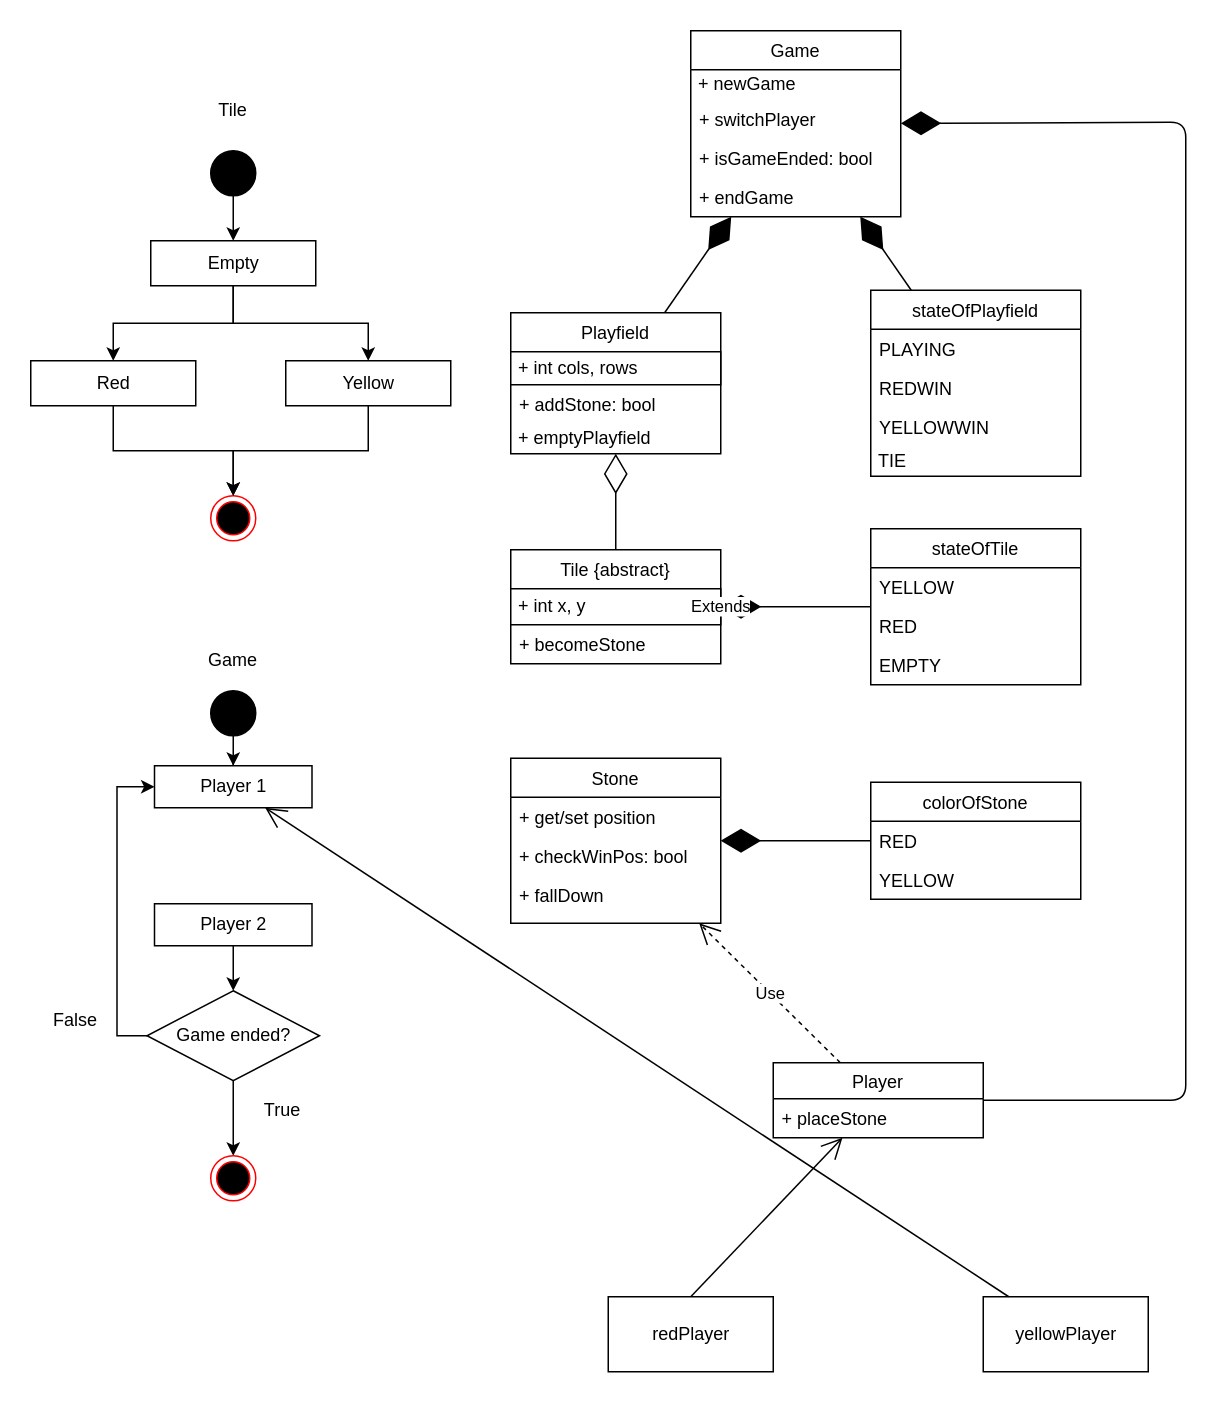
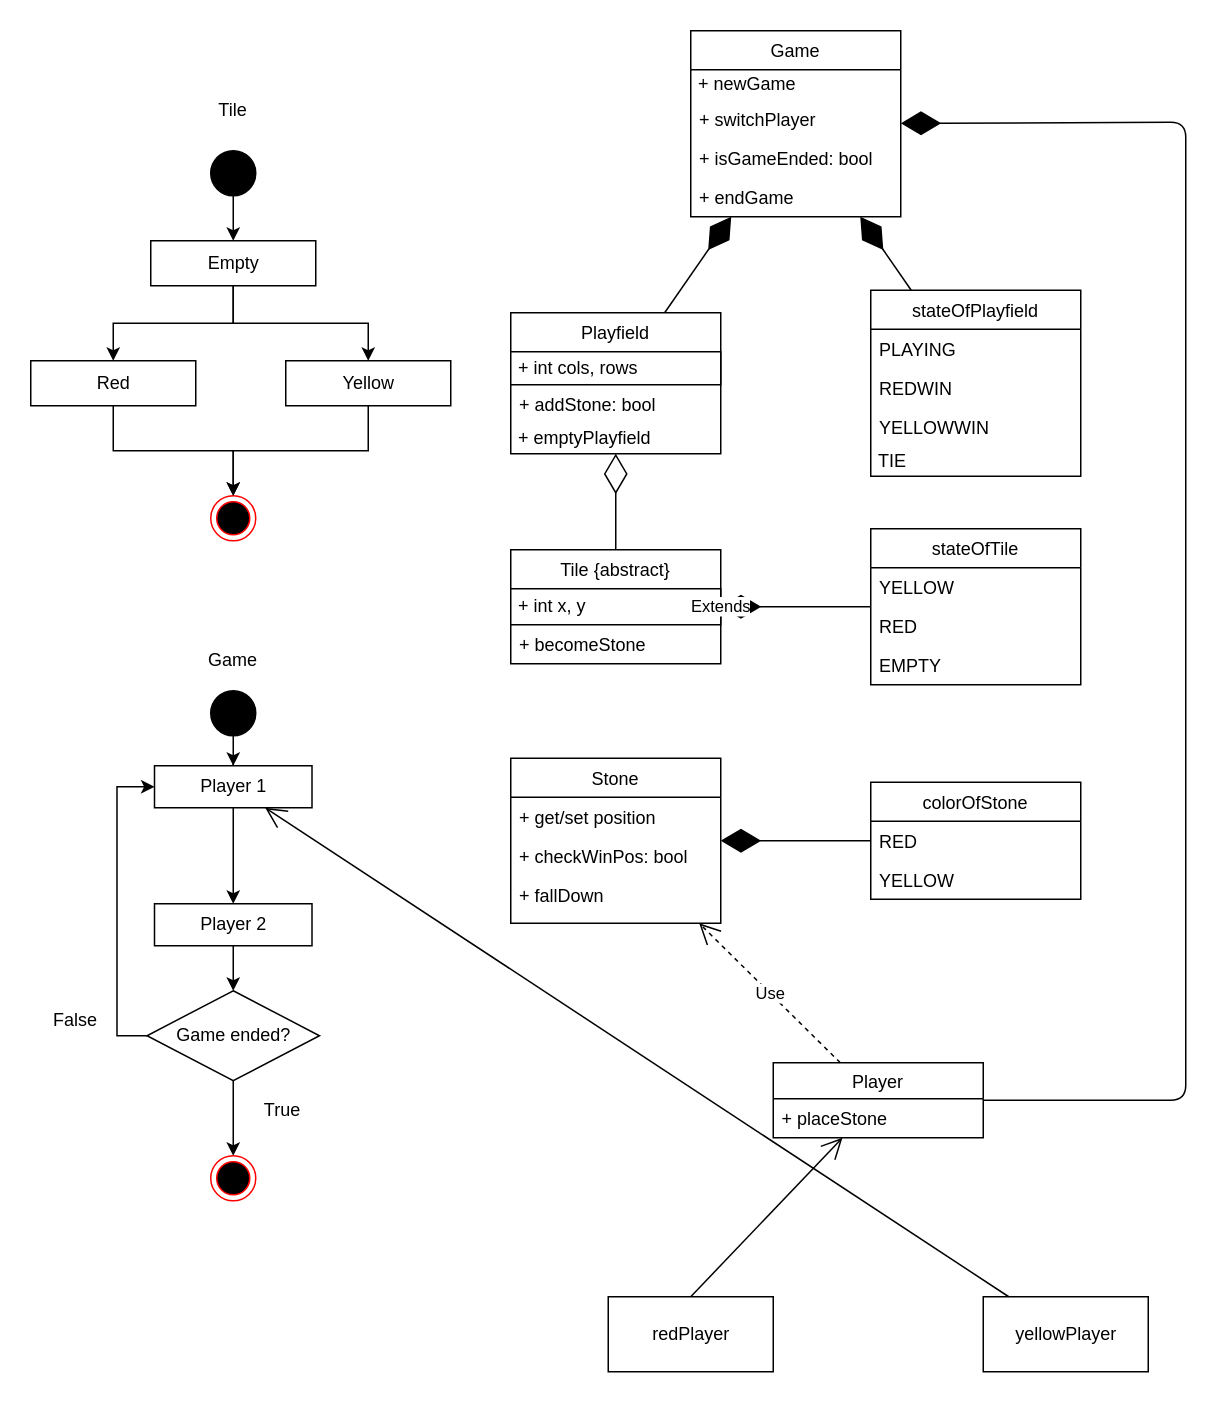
+ <mxCell id="28" style="edgeStyle=orthogonalEdgeStyle;rounded=0;orthogonalLoop=1;jettySize=auto;html=1;exitX=0.5;exitY=1;exitDx=0;exitDy=0;entryX=0.5;entryY=0;entryDx=0;entryDy=0;" parent="1" source="29" target="31" edge="1"><mxGeometry relative="1" as="geometry" /></mxCell>
